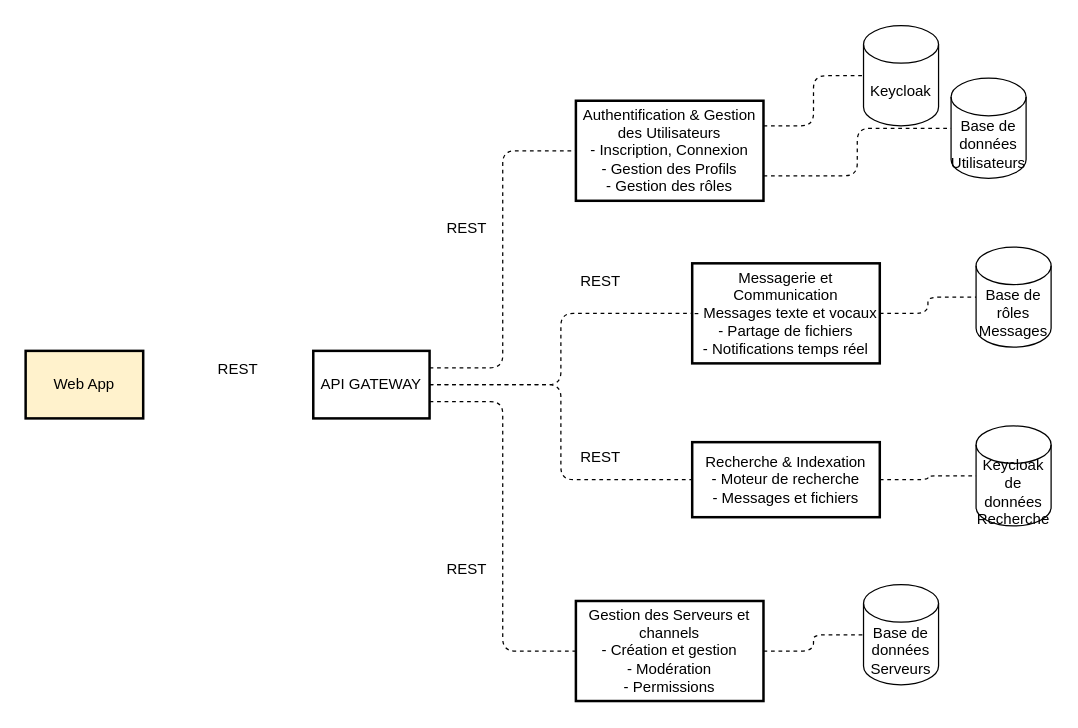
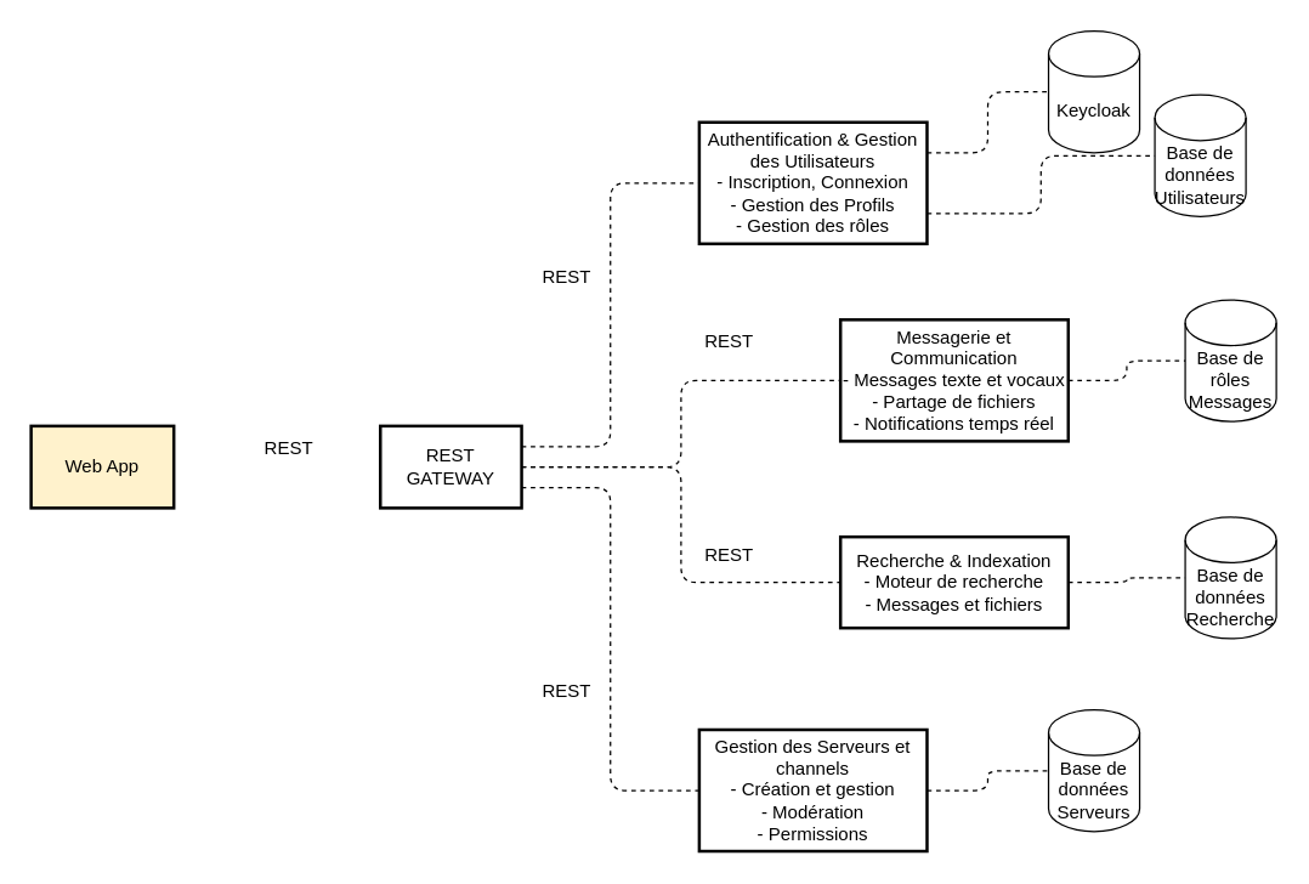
- <mxCell id="3" value="API GATEWAY" style="whiteSpace=wrap;strokeWidth=2;" parent="1" vertex="1"><mxGeometry x="250" y="280" width="93" height="54" as="geometry" /></mxCell>
+ <mxCell id="3" value="REST GATEWAY" style="whiteSpace=wrap;strokeWidth=2;" parent="1" vertex="1"><mxGeometry x="250" y="280" width="93" height="54" as="geometry" /></mxCell>
- <mxCell id="14" value="Keycloak de données&#10;Recherche" style="shape=cylinder3;whiteSpace=wrap;html=1;boundedLbl=1;backgroundOutline=1;size=15;" vertex="1" parent="1"><mxGeometry x="780" y="340" width="60" height="80" as="geometry" /></mxCell>
+ <mxCell id="14" value="Base de données&#10;Recherche" style="shape=cylinder3;whiteSpace=wrap;html=1;boundedLbl=1;backgroundOutline=1;size=15;" vertex="1" parent="1"><mxGeometry x="780" y="340" width="60" height="80" as="geometry" /></mxCell>
